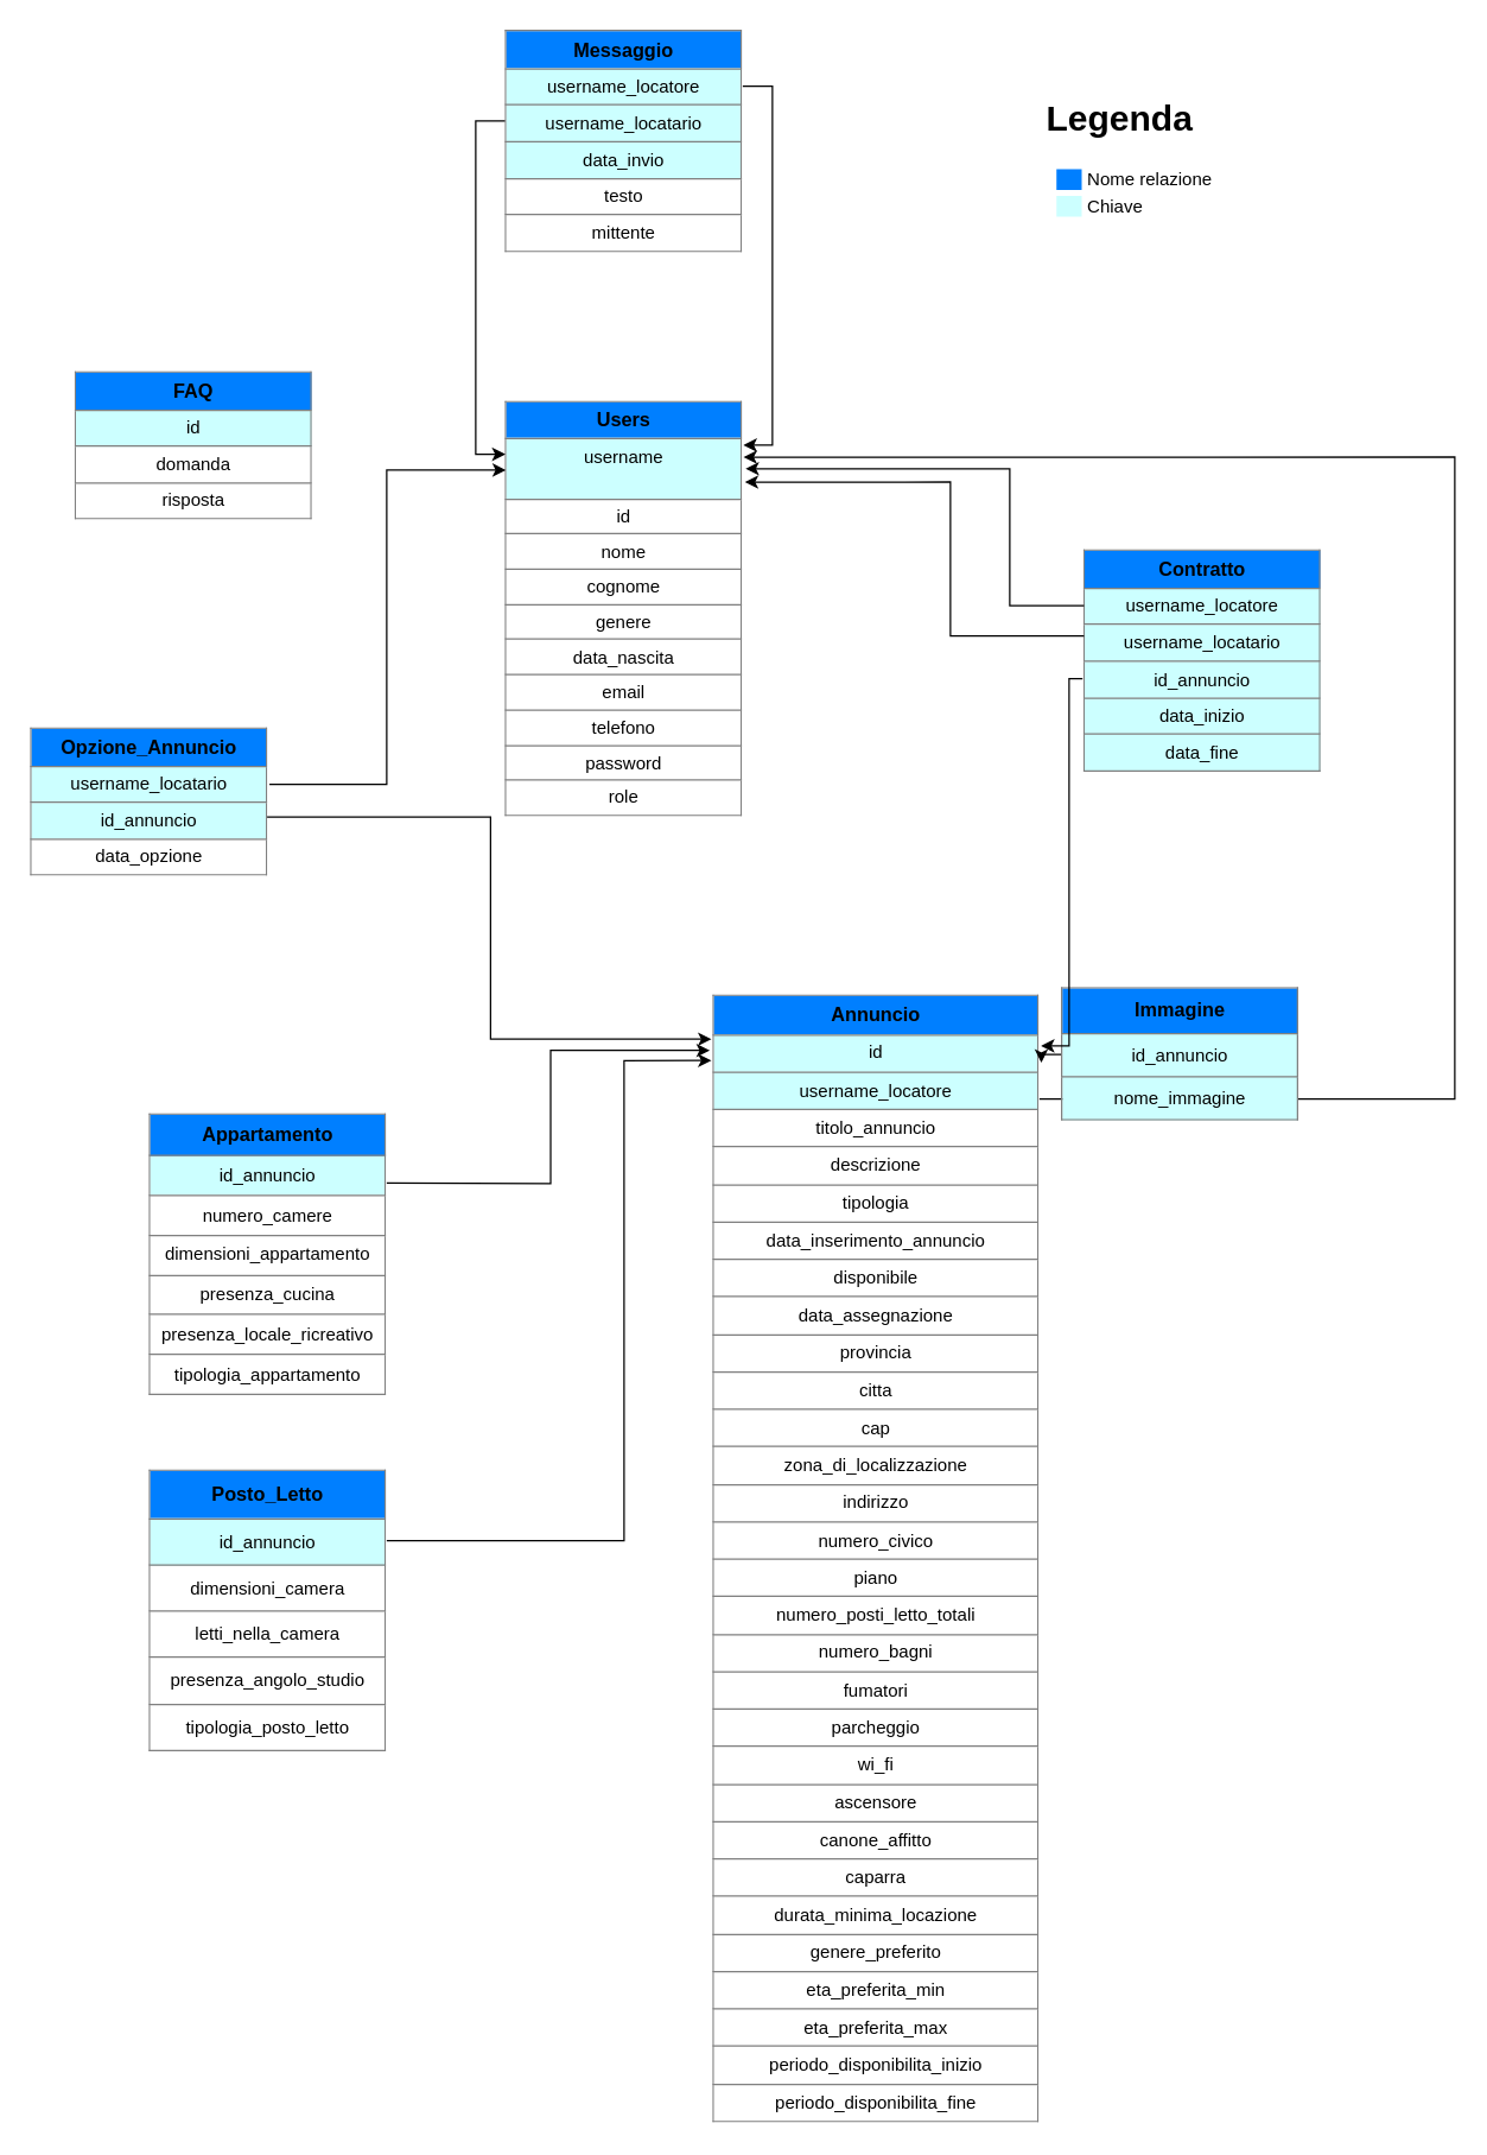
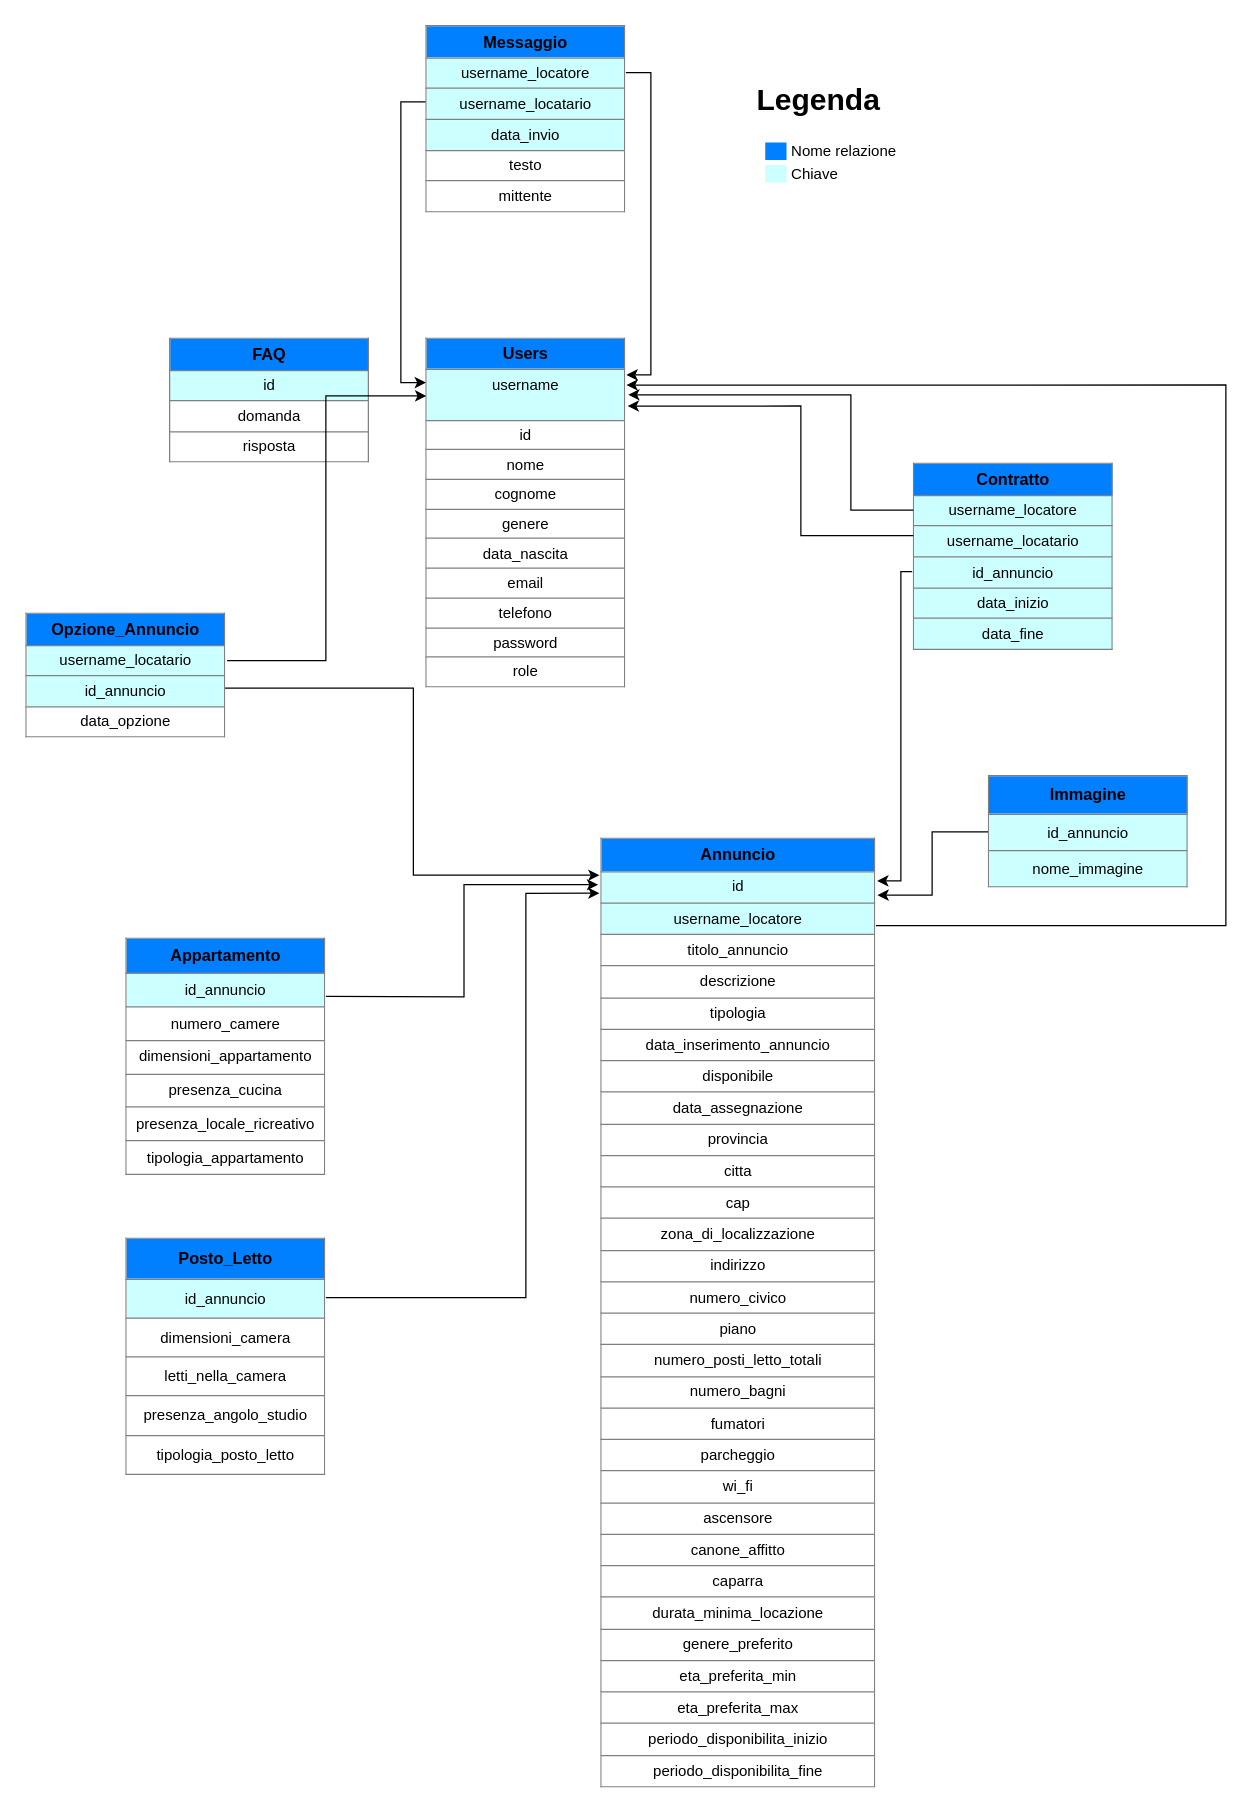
- <mxCell id="16" value="&lt;h1&gt;Legenda&lt;/h1&gt;&lt;p&gt;&lt;/p&gt;&lt;table&gt;&lt;tbody&gt;&lt;tr&gt;&lt;td&gt;&lt;br&gt;&lt;/td&gt;&lt;td style=&quot;&quot;&gt;&lt;span style=&quot;background-color: rgb(0, 127, 255);&quot;&gt;&amp;nbsp; &amp;nbsp; &amp;nbsp;&lt;/span&gt;&lt;/td&gt;&lt;td&gt;Nome relazione&lt;/td&gt;&lt;/tr&gt;&lt;tr&gt;&lt;td&gt;&lt;br&gt;&lt;/td&gt;&lt;td&gt;&lt;span style=&quot;background-color: rgb(204, 255, 255);&quot;&gt;&amp;nbsp; &amp;nbsp; &amp;nbsp;&lt;/span&gt;&lt;/td&gt;&lt;td&gt;Chiave&lt;/td&gt;&lt;/tr&gt;&lt;/tbody&gt;&lt;/table&gt;&amp;nbsp;&lt;br&gt;&lt;p&gt;&lt;/p&gt;" style="text;html=1;strokeColor=none;fillColor=none;spacing=5;spacingTop=-20;whiteSpace=wrap;overflow=hidden;rounded=0;labelBackgroundColor=none;" parent="1" vertex="1"><mxGeometry x="700" y="60" width="190" height="120" as="geometry" /></mxCell>
+ <mxCell id="16" value="&lt;h1&gt;Legenda&lt;/h1&gt;&lt;p&gt;&lt;/p&gt;&lt;table&gt;&lt;tbody&gt;&lt;tr&gt;&lt;td&gt;&lt;br&gt;&lt;/td&gt;&lt;td style=&quot;&quot;&gt;&lt;span style=&quot;background-color: rgb(0, 127, 255);&quot;&gt;&amp;nbsp; &amp;nbsp; &amp;nbsp;&lt;/span&gt;&lt;/td&gt;&lt;td&gt;Nome relazione&lt;/td&gt;&lt;/tr&gt;&lt;tr&gt;&lt;td&gt;&lt;br&gt;&lt;/td&gt;&lt;td&gt;&lt;span style=&quot;background-color: rgb(204, 255, 255);&quot;&gt;&amp;nbsp; &amp;nbsp; &amp;nbsp;&lt;/span&gt;&lt;/td&gt;&lt;td&gt;Chiave&lt;/td&gt;&lt;/tr&gt;&lt;/tbody&gt;&lt;/table&gt;&amp;nbsp;&lt;br&gt;&lt;p&gt;&lt;/p&gt;" style="text;html=1;strokeColor=none;fillColor=none;spacing=5;spacingTop=-20;whiteSpace=wrap;overflow=hidden;rounded=0;labelBackgroundColor=none;" parent="1" vertex="1"><mxGeometry x="600" y="60" width="190" height="120" as="geometry" /></mxCell>
- <mxCell id="8" value="&lt;table border=&quot;1&quot; width=&quot;100%&quot; cellpadding=&quot;4&quot; style=&quot;width: 100% ; height: 100% ; border-collapse: collapse&quot;&gt;&lt;tbody&gt;&lt;tr&gt;&lt;th style=&quot;background-color: rgb(0 , 127 , 255)&quot;&gt;&lt;span style=&quot;font-size: 13px&quot;&gt;FAQ&lt;/span&gt;&lt;/th&gt;&lt;/tr&gt;&lt;tr style=&quot;font-size: 13px&quot;&gt;&lt;td style=&quot;font-size: 12px ; background-color: rgb(204 , 255 , 255)&quot;&gt;id&lt;/td&gt;&lt;/tr&gt;&lt;tr&gt;&lt;td&gt;domanda&lt;/td&gt;&lt;/tr&gt;&lt;tr&gt;&lt;td&gt;risposta&lt;/td&gt;&lt;/tr&gt;&lt;/tbody&gt;&lt;/table&gt;" style="text;html=1;overflow=fill;align=center;" parent="1" vertex="1"><mxGeometry x="50" y="250" width="160" height="100" as="geometry" /></mxCell>
+ <mxCell id="8" value="&lt;table border=&quot;1&quot; width=&quot;100%&quot; cellpadding=&quot;4&quot; style=&quot;width: 100% ; height: 100% ; border-collapse: collapse&quot;&gt;&lt;tbody&gt;&lt;tr&gt;&lt;th style=&quot;background-color: rgb(0 , 127 , 255)&quot;&gt;&lt;span style=&quot;font-size: 13px&quot;&gt;FAQ&lt;/span&gt;&lt;/th&gt;&lt;/tr&gt;&lt;tr style=&quot;font-size: 13px&quot;&gt;&lt;td style=&quot;font-size: 12px ; background-color: rgb(204 , 255 , 255)&quot;&gt;id&lt;/td&gt;&lt;/tr&gt;&lt;tr&gt;&lt;td&gt;domanda&lt;/td&gt;&lt;/tr&gt;&lt;tr&gt;&lt;td&gt;risposta&lt;/td&gt;&lt;/tr&gt;&lt;/tbody&gt;&lt;/table&gt;" style="text;html=1;overflow=fill;align=center;" parent="1" vertex="1"><mxGeometry x="135" y="270" width="160" height="100" as="geometry" /></mxCell>
- <mxCell id="18" value="&lt;table border=&quot;1&quot; width=&quot;100%&quot; cellpadding=&quot;4&quot; style=&quot;width: 100% ; height: 100% ; border-collapse: collapse&quot;&gt;&lt;tbody&gt;&lt;tr&gt;&lt;th style=&quot;background-color: rgb(0 , 127 , 255)&quot;&gt;&lt;span style=&quot;font-size: 13px&quot;&gt;Immagine&lt;/span&gt;&lt;/th&gt;&lt;/tr&gt;&lt;tr&gt;&lt;td style=&quot;background-color: rgb(204 , 255 , 255)&quot;&gt;id_annuncio&lt;br&gt;&lt;/td&gt;&lt;/tr&gt;&lt;tr&gt;&lt;td style=&quot;background-color: rgb(204, 255, 255);&quot;&gt;nome_immagine&lt;/td&gt;&lt;/tr&gt;&lt;/tbody&gt;&lt;/table&gt;" style="text;html=1;overflow=fill;align=center;" parent="1" vertex="1"><mxGeometry x="715" y="665" width="160" height="90" as="geometry" /></mxCell>
+ <mxCell id="18" value="&lt;table border=&quot;1&quot; width=&quot;100%&quot; cellpadding=&quot;4&quot; style=&quot;width: 100% ; height: 100% ; border-collapse: collapse&quot;&gt;&lt;tbody&gt;&lt;tr&gt;&lt;th style=&quot;background-color: rgb(0 , 127 , 255)&quot;&gt;&lt;span style=&quot;font-size: 13px&quot;&gt;Immagine&lt;/span&gt;&lt;/th&gt;&lt;/tr&gt;&lt;tr&gt;&lt;td style=&quot;background-color: rgb(204 , 255 , 255)&quot;&gt;id_annuncio&lt;br&gt;&lt;/td&gt;&lt;/tr&gt;&lt;tr&gt;&lt;td style=&quot;background-color: rgb(204, 255, 255);&quot;&gt;nome_immagine&lt;/td&gt;&lt;/tr&gt;&lt;/tbody&gt;&lt;/table&gt;" style="text;html=1;overflow=fill;align=center;" parent="1" vertex="1"><mxGeometry x="790" y="620" width="160" height="90" as="geometry" /></mxCell>
